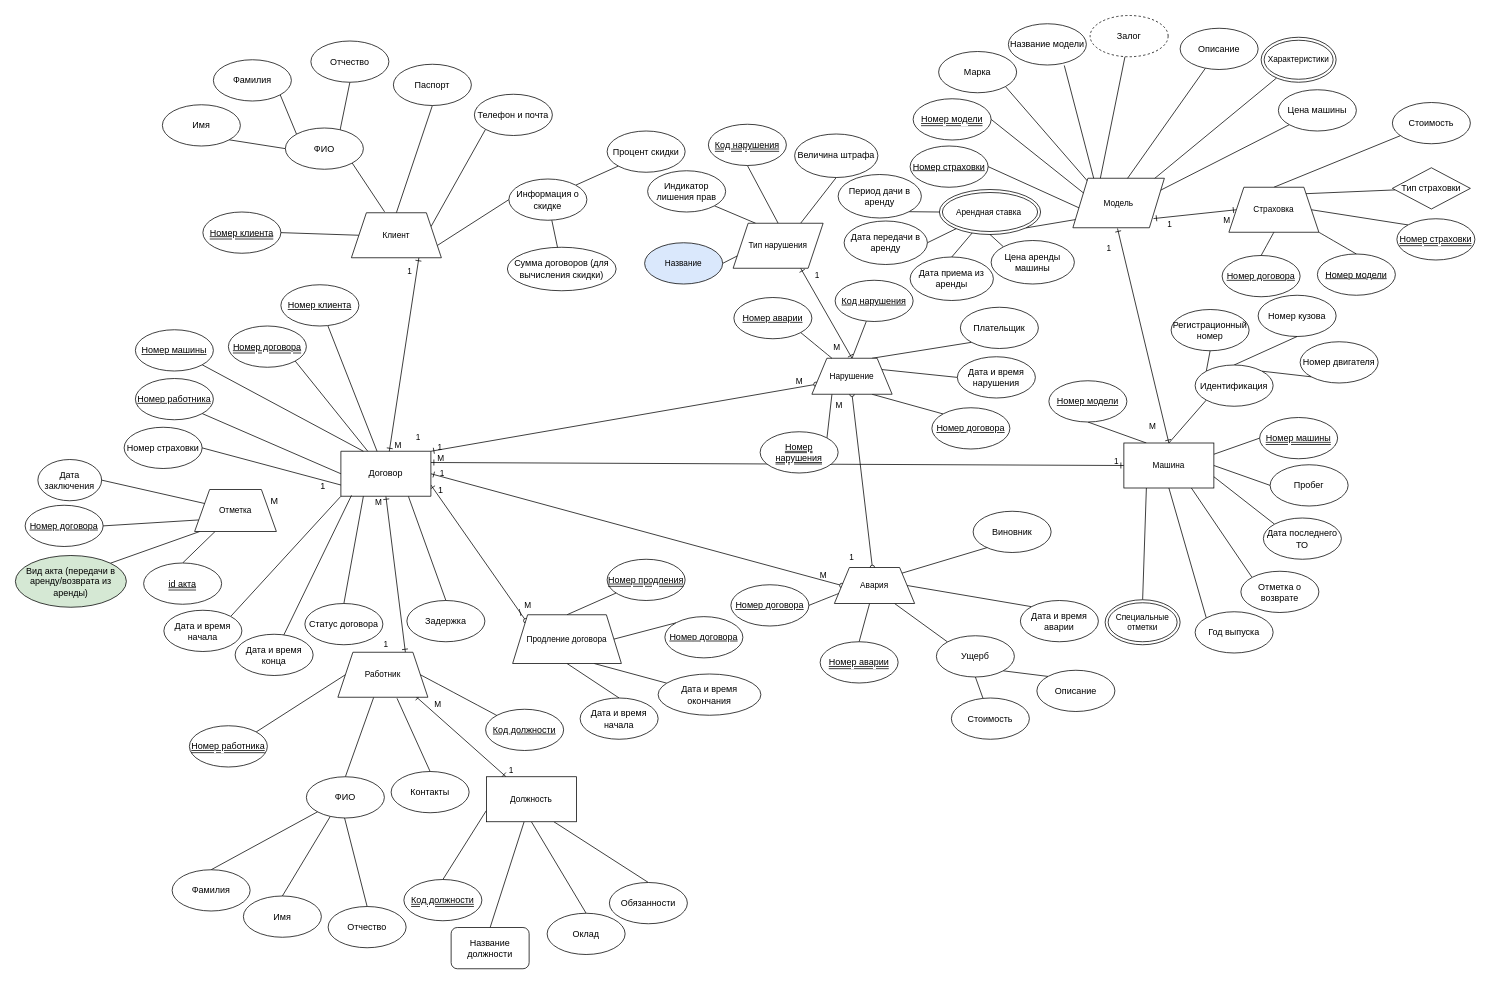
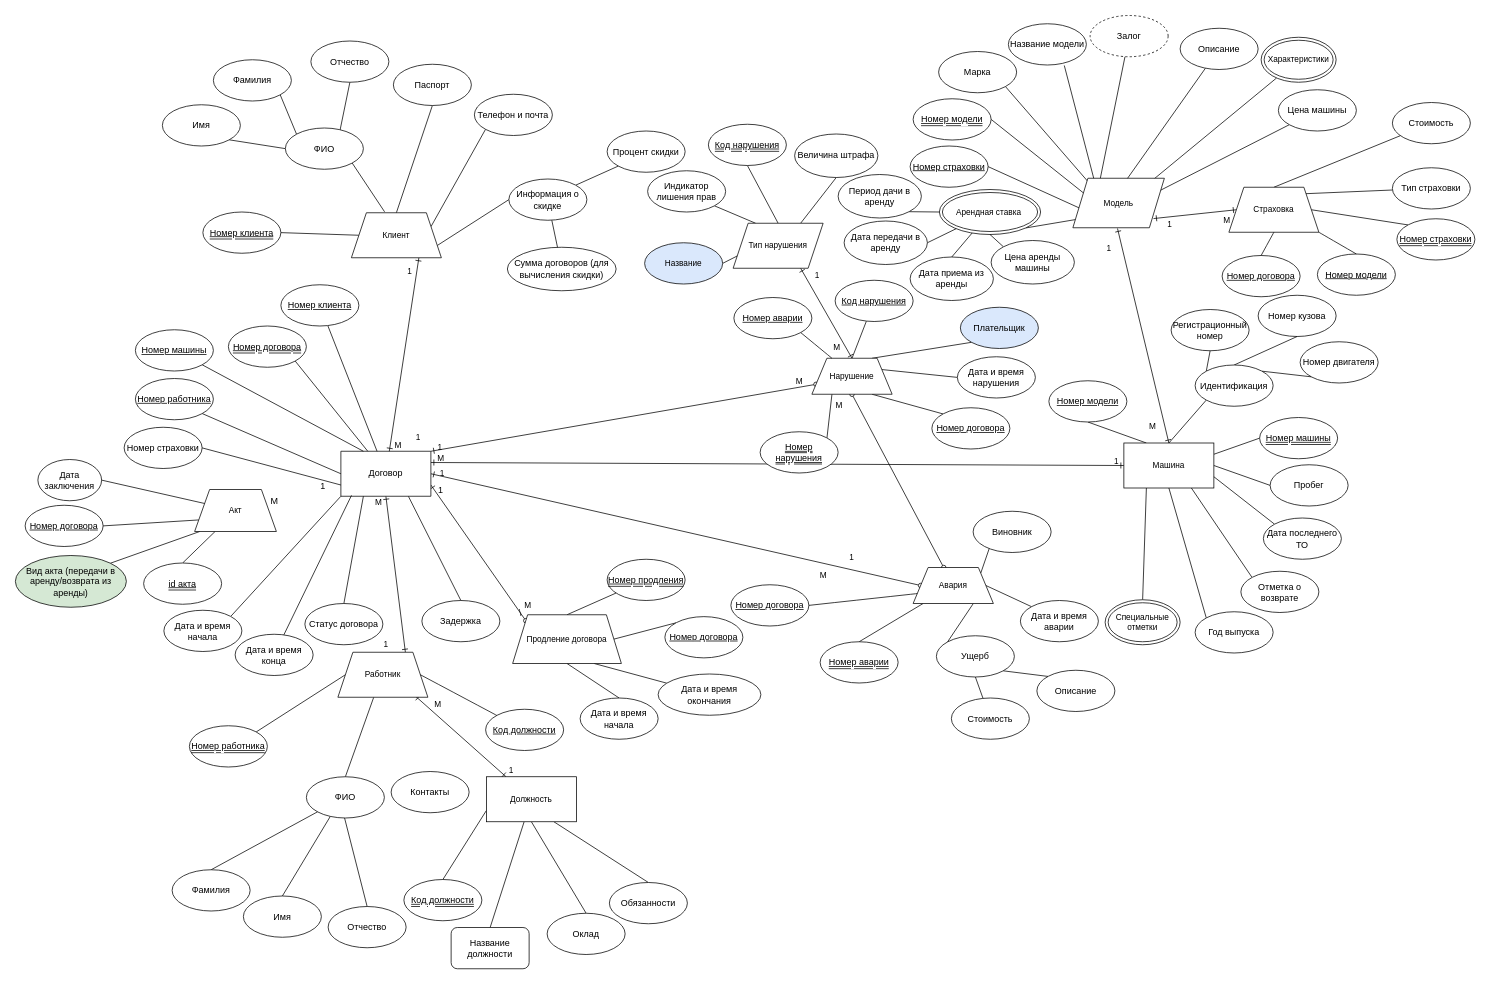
- <mxCell id="150" value="Тип страховки" style="rhombus;whiteSpace=wrap;html=1;" parent="1" vertex="1"><mxGeometry x="1856" y="223" width="104" height="55" as="geometry" /></mxCell>
+ <mxCell id="150" value="Тип страховки" style="ellipse;whiteSpace=wrap;html=1;" parent="1" vertex="1"><mxGeometry x="1856" y="223" width="104" height="55" as="geometry" /></mxCell>
- <mxCell id="101" value="Плательщик" style="ellipse;whiteSpace=wrap;html=1;" parent="1" vertex="1"><mxGeometry x="1280" y="409" width="104" height="55" as="geometry" /></mxCell>
+ <mxCell id="101" value="Плательщик" style="ellipse;whiteSpace=wrap;html=1;fillColor=#dae8fc;" parent="1" vertex="1"><mxGeometry x="1280" y="409" width="104" height="55" as="geometry" /></mxCell>
- <mxCell id="179" value="Отметка" style="shape=trapezoid;perimeter=trapezoidPerimeter;whiteSpace=wrap;html=1;fixedSize=1;fontFamily=Helvetica;fontSize=11;fontColor=default;" parent="1" vertex="1"><mxGeometry x="259" y="652" width="109" height="56" as="geometry" /></mxCell>
+ <mxCell id="179" value="Акт" style="shape=trapezoid;perimeter=trapezoidPerimeter;whiteSpace=wrap;html=1;fixedSize=1;fontFamily=Helvetica;fontSize=11;fontColor=default;" parent="1" vertex="1"><mxGeometry x="259" y="652" width="109" height="56" as="geometry" /></mxCell>
- <mxCell id="184" value="Авария" style="shape=trapezoid;perimeter=trapezoidPerimeter;whiteSpace=wrap;html=1;fixedSize=1;fontFamily=Helvetica;fontSize=11;fontColor=default;" parent="1" vertex="1"><mxGeometry x="1112" y="756" width="107" height="48" as="geometry" /></mxCell>
+ <mxCell id="184" value="Авария" style="shape=trapezoid;perimeter=trapezoidPerimeter;whiteSpace=wrap;html=1;fixedSize=1;fontFamily=Helvetica;fontSize=11;fontColor=default;" parent="1" vertex="1"><mxGeometry x="1217" y="756" width="107" height="48" as="geometry" /></mxCell>
- <mxCell id="65" value="Задержка" style="ellipse;whiteSpace=wrap;html=1;" parent="1" vertex="1"><mxGeometry x="542" y="800" width="104" height="55" as="geometry" /></mxCell>
+ <mxCell id="65" value="Задержка" style="ellipse;whiteSpace=wrap;html=1;" parent="1" vertex="1"><mxGeometry x="562" y="800" width="104" height="55" as="geometry" /></mxCell>
- <mxCell id="182" style="rounded=0;orthogonalLoop=1;jettySize=auto;html=1;exitX=0.5;exitY=0;exitDx=0;exitDy=0;endArrow=none;endFill=0;entryX=0.657;entryY=1.023;entryDx=0;entryDy=0;entryPerimeter=0;" parent="1" source="183" target="189" edge="1"><mxGeometry relative="1" as="geometry"><mxPoint x="539.312" y="930" as="targetPoint" /></mxGeometry></mxCell>
